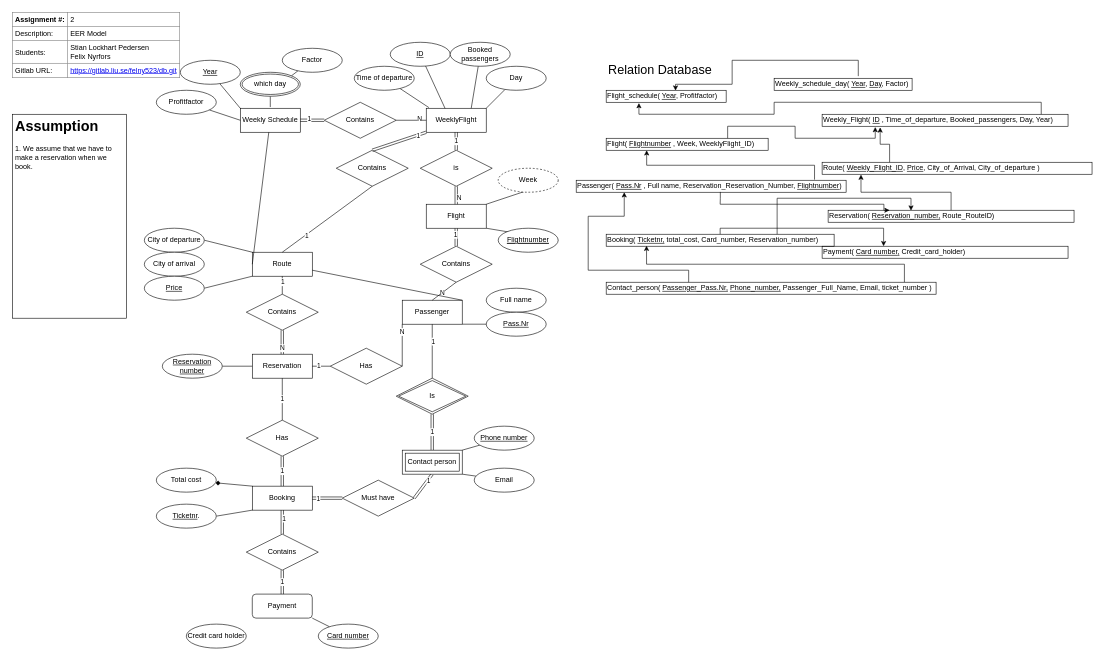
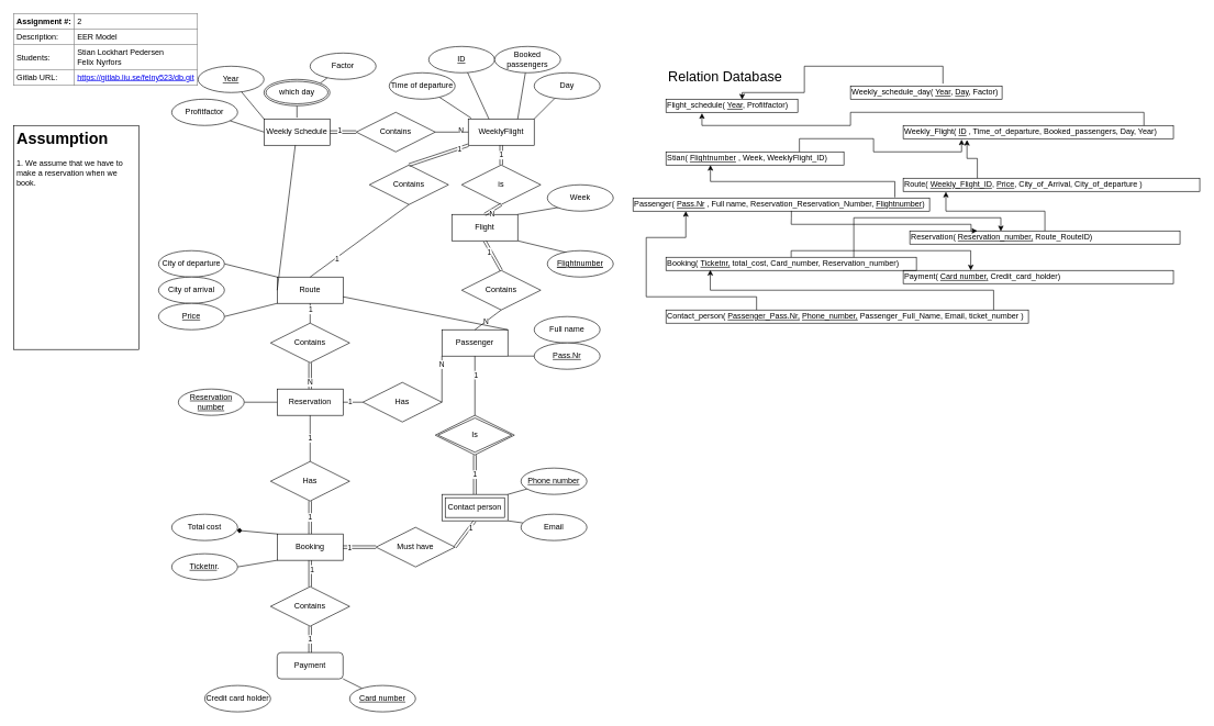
- <mxCell id="102" value="Flight( &lt;u&gt;Flightnumber&lt;/u&gt;&amp;nbsp;, Week, WeeklyFlight_ID)&amp;nbsp;" style="text;html=1;align=left;verticalAlign=middle;whiteSpace=wrap;rounded=0;strokeColor=#000000;" parent="1" vertex="1"><mxGeometry x="1010" y="230" width="270" height="20" as="geometry" /></mxCell>
+ <mxCell id="102" value="Stian( &lt;u&gt;Flightnumber&lt;/u&gt;&amp;nbsp;, Week, WeeklyFlight_ID)&amp;nbsp;" style="text;html=1;align=left;verticalAlign=middle;whiteSpace=wrap;rounded=0;strokeColor=#000000;" parent="1" vertex="1"><mxGeometry x="1010" y="230" width="270" height="20" as="geometry" /></mxCell>
- <mxCell id="90" value="Week" style="ellipse;whiteSpace=wrap;html=1;align=center;dashed=1;" parent="1" vertex="1"><mxGeometry x="830" y="280" width="100" height="40" as="geometry" /></mxCell>
+ <mxCell id="90" value="Week" style="ellipse;whiteSpace=wrap;html=1;align=center;" parent="1" vertex="1"><mxGeometry x="830" y="280" width="100" height="40" as="geometry" /></mxCell>
- <mxCell id="88" value="Flight" style="whiteSpace=wrap;html=1;align=center;" parent="1" vertex="1"><mxGeometry x="710" y="340" width="100" height="40" as="geometry" /></mxCell>
+ <mxCell id="88" value="Flight" style="whiteSpace=wrap;html=1;align=center;" parent="1" vertex="1"><mxGeometry x="685" y="325" width="100" height="40" as="geometry" /></mxCell>
